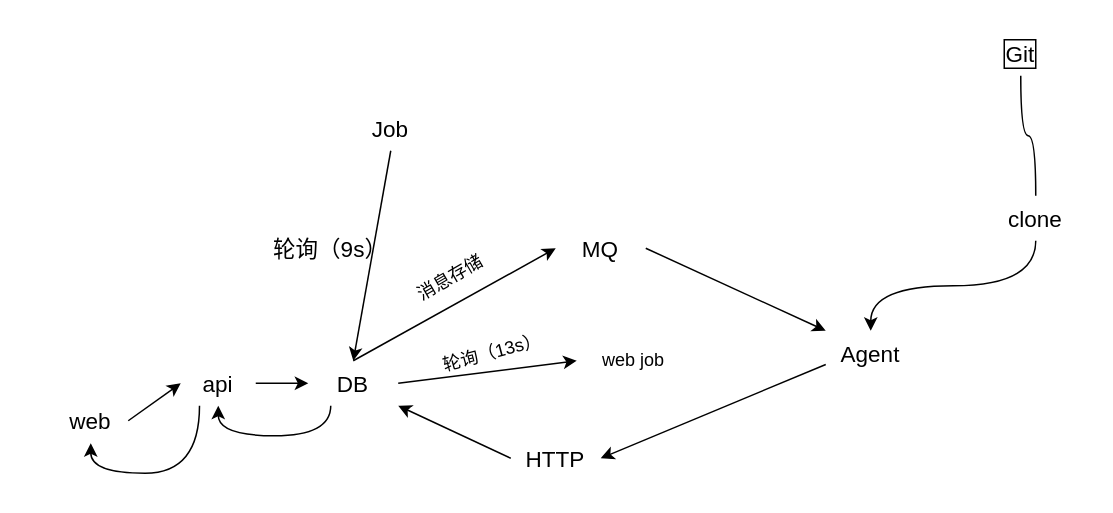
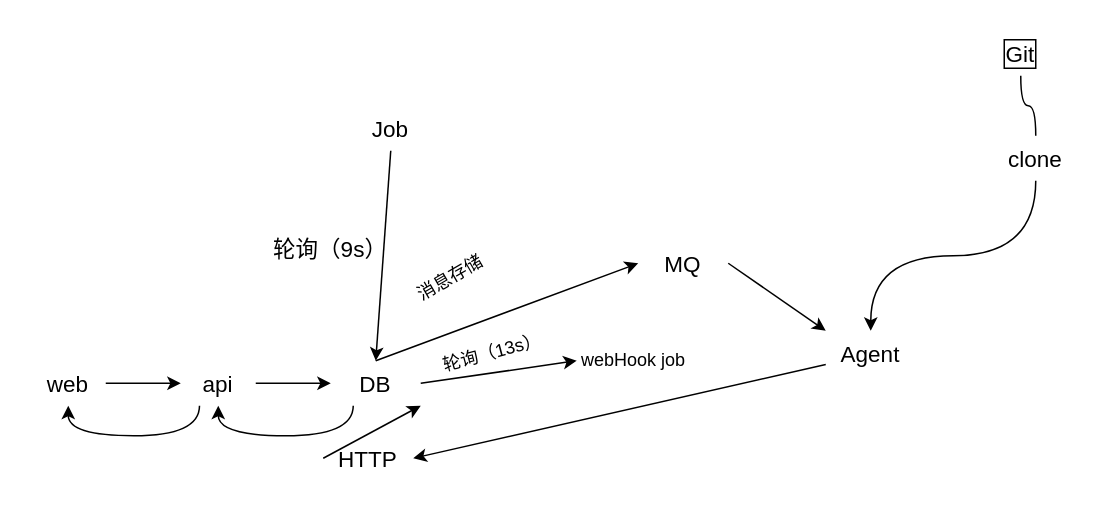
- <mxCell id="26" value="clone" style="text;html=1;strokeColor=none;fillColor=none;align=center;verticalAlign=middle;whiteSpace=wrap;rounded=0;fontSize=15;labelBorderColor=none;" vertex="1" parent="1"><mxGeometry x="660" y="130" width="60" height="30" as="geometry" /></mxCell>
+ <mxCell id="26" value="clone" style="text;html=1;strokeColor=none;fillColor=none;align=center;verticalAlign=middle;whiteSpace=wrap;rounded=0;fontSize=15;labelBorderColor=none;" vertex="1" parent="1"><mxGeometry x="660" y="90" width="60" height="30" as="geometry" /></mxCell>
- <mxCell id="6" value="MQ" style="text;html=1;strokeColor=none;fillColor=none;align=center;verticalAlign=middle;whiteSpace=wrap;rounded=0;fontStyle=0;fontSize=15;labelBorderColor=none;" vertex="1" parent="1"><mxGeometry x="370" y="150" width="60" height="30" as="geometry" /></mxCell>
+ <mxCell id="6" value="MQ" style="text;html=1;strokeColor=none;fillColor=none;align=center;verticalAlign=middle;whiteSpace=wrap;rounded=0;fontStyle=0;fontSize=15;labelBorderColor=none;" vertex="1" parent="1"><mxGeometry x="425" y="160" width="60" height="30" as="geometry" /></mxCell>
- <mxCell id="22" value="web job" style="text;html=1;strokeColor=none;fillColor=none;align=center;verticalAlign=middle;whiteSpace=wrap;rounded=0;fontSize=12;" vertex="1" parent="1"><mxGeometry x="384" y="220" width="76" height="40" as="geometry" /></mxCell>
+ <mxCell id="22" value="webHook job" style="text;html=1;strokeColor=none;fillColor=none;align=center;verticalAlign=middle;whiteSpace=wrap;rounded=0;fontSize=12;" vertex="1" parent="1"><mxGeometry x="384" y="220" width="76" height="40" as="geometry" /></mxCell>
- <mxCell id="8" value="DB" style="text;html=1;strokeColor=none;fillColor=none;align=center;verticalAlign=middle;whiteSpace=wrap;rounded=0;fontStyle=0;fontSize=15;labelBorderColor=none;" vertex="1" parent="1"><mxGeometry x="205" y="240" width="60" height="30" as="geometry" /></mxCell>
+ <mxCell id="8" value="DB" style="text;html=1;strokeColor=none;fillColor=none;align=center;verticalAlign=middle;whiteSpace=wrap;rounded=0;fontStyle=0;fontSize=15;labelBorderColor=none;" vertex="1" parent="1"><mxGeometry x="220" y="240" width="60" height="30" as="geometry" /></mxCell>
- <mxCell id="11" value="web" style="text;html=1;strokeColor=none;fillColor=none;align=center;verticalAlign=middle;whiteSpace=wrap;rounded=0;fontStyle=0;fontSize=15;labelBorderColor=none;" vertex="1" parent="1"><mxGeometry x="35" y="265" width="50" height="30" as="geometry" /></mxCell>
+ <mxCell id="11" value="web" style="text;html=1;strokeColor=none;fillColor=none;align=center;verticalAlign=middle;whiteSpace=wrap;rounded=0;fontStyle=0;fontSize=15;labelBorderColor=none;" vertex="1" parent="1"><mxGeometry x="20" y="240" width="50" height="30" as="geometry" /></mxCell>
- <mxCell id="4" value="HTTP&lt;br style=&quot;font-size: 15px;&quot;&gt;" style="text;html=1;strokeColor=none;fillColor=none;align=center;verticalAlign=middle;whiteSpace=wrap;rounded=0;fontStyle=0;fontSize=15;labelBorderColor=none;" vertex="1" parent="1"><mxGeometry x="340" y="290" width="60" height="30" as="geometry" /></mxCell>
+ <mxCell id="4" value="HTTP&lt;br style=&quot;font-size: 15px;&quot;&gt;" style="text;html=1;strokeColor=none;fillColor=none;align=center;verticalAlign=middle;whiteSpace=wrap;rounded=0;fontStyle=0;fontSize=15;labelBorderColor=none;" vertex="1" parent="1"><mxGeometry x="215" y="290" width="60" height="30" as="geometry" /></mxCell>
